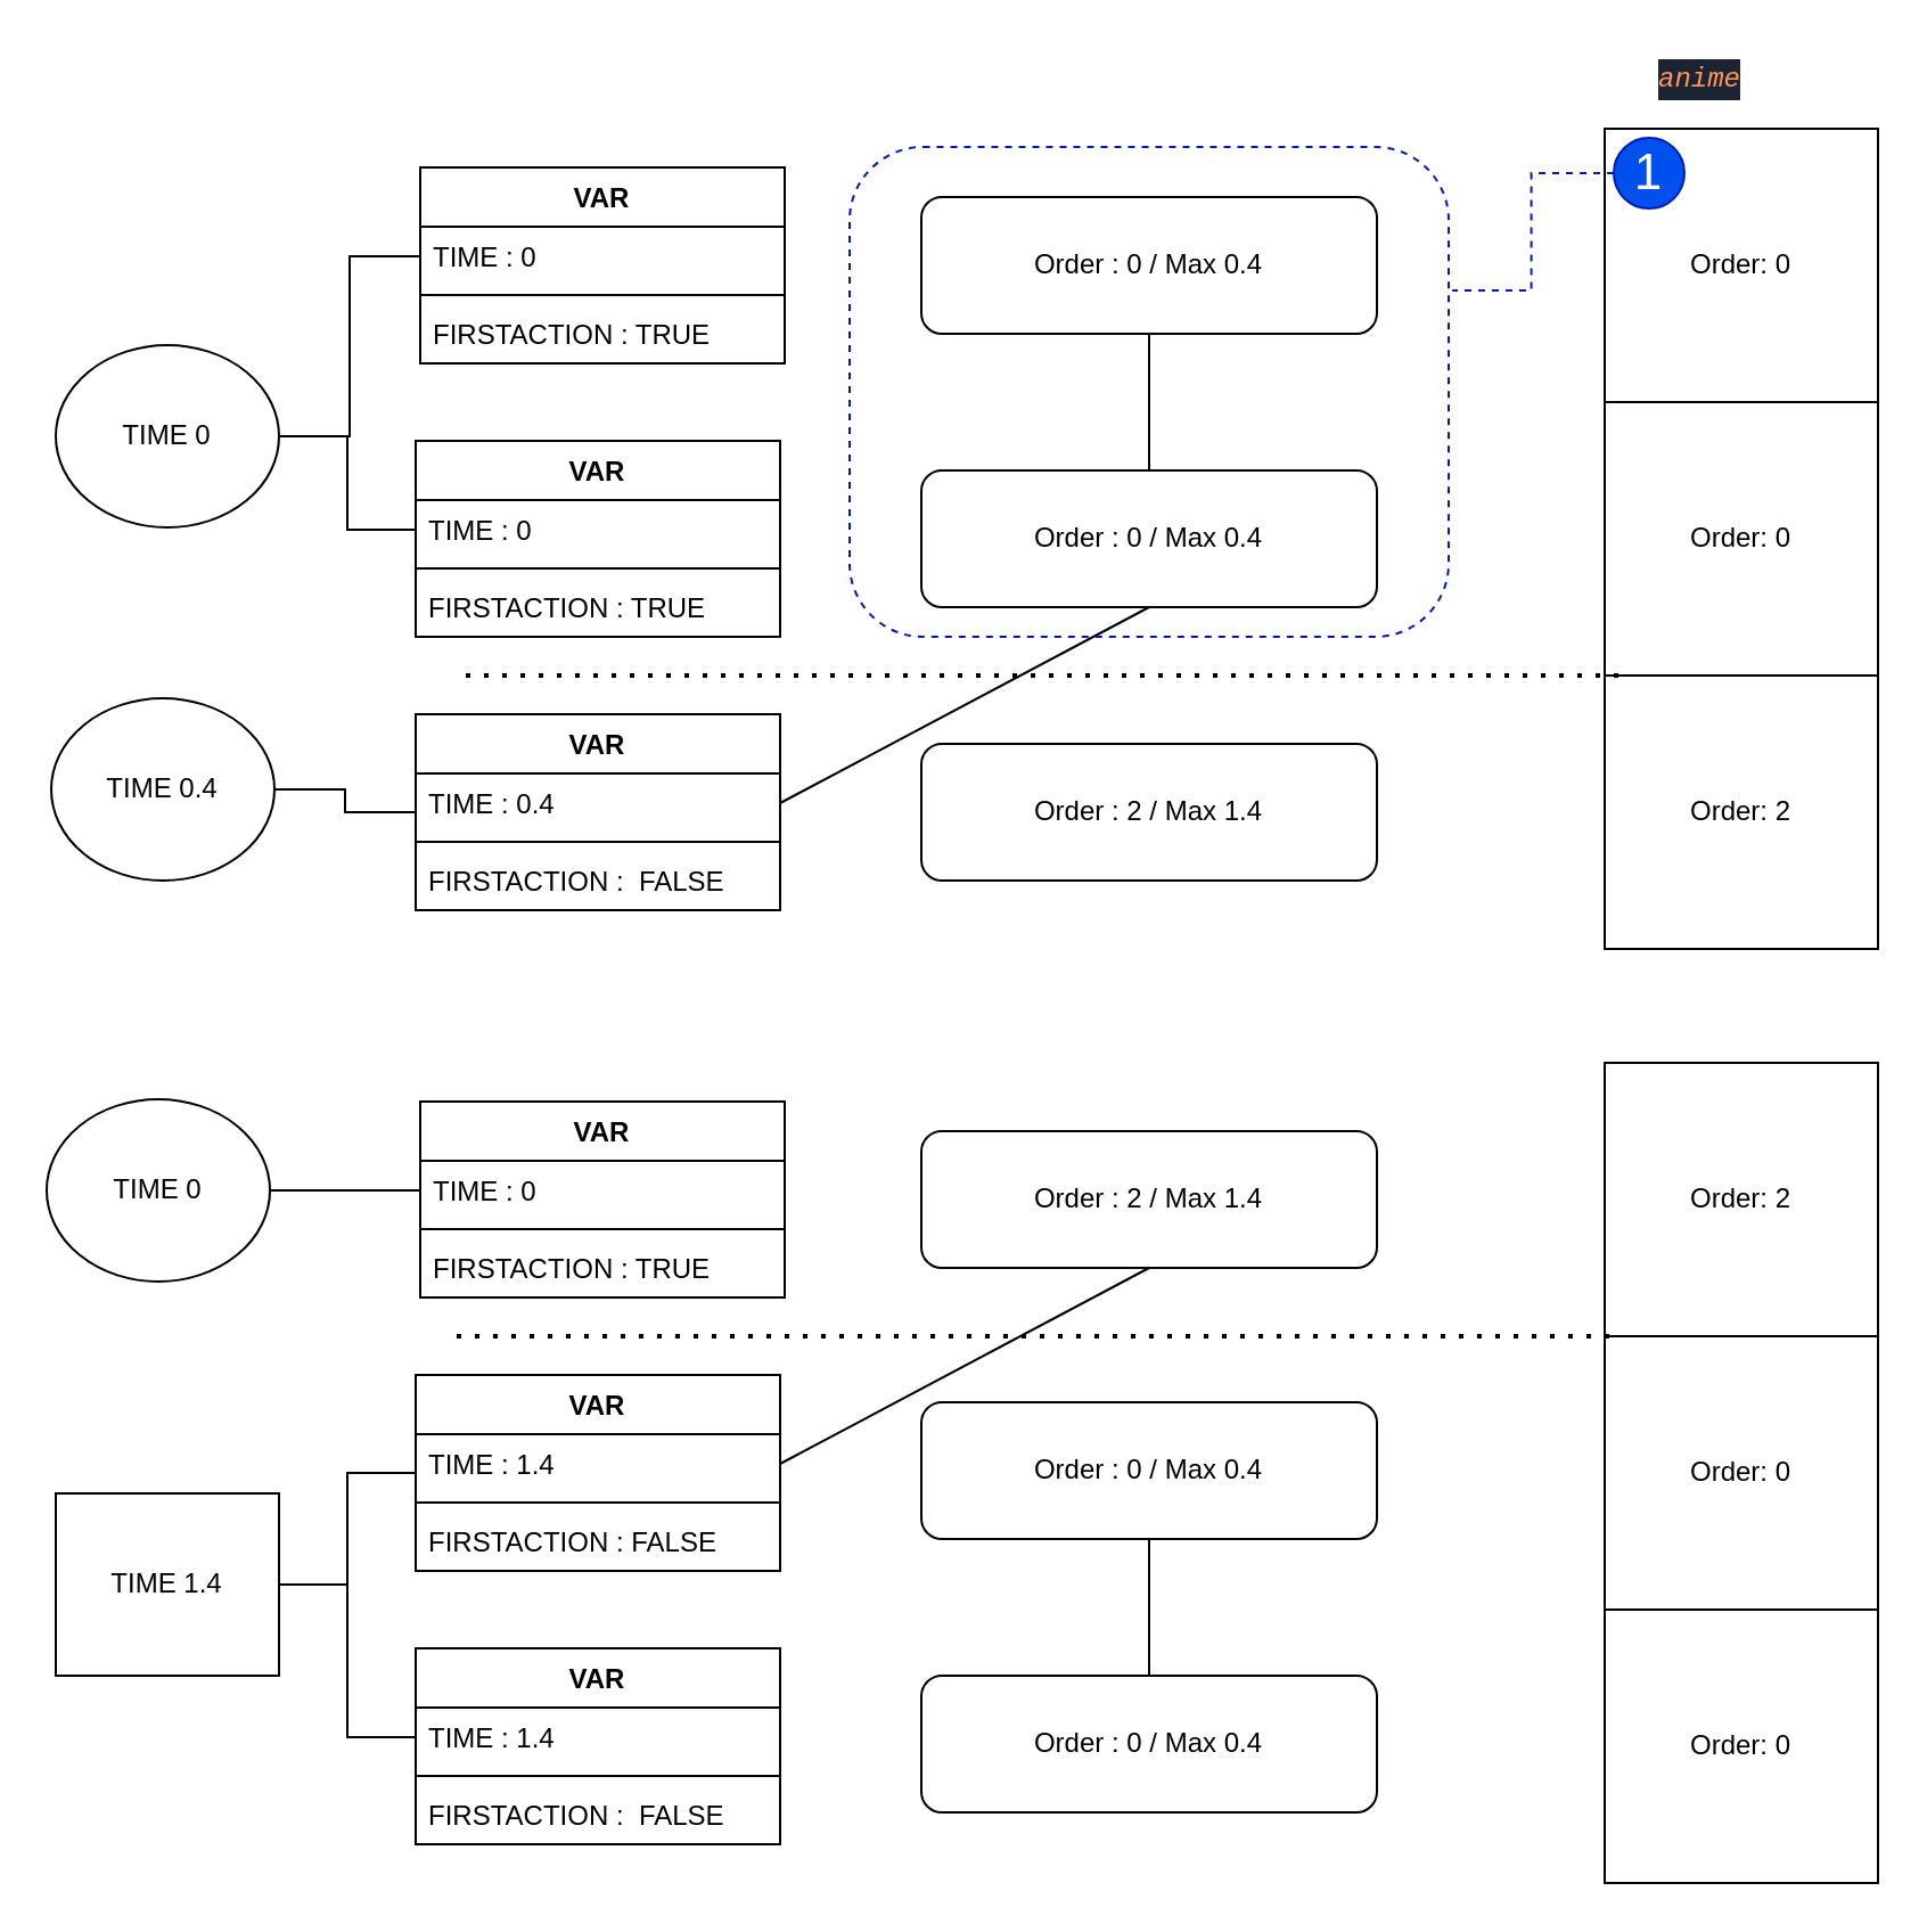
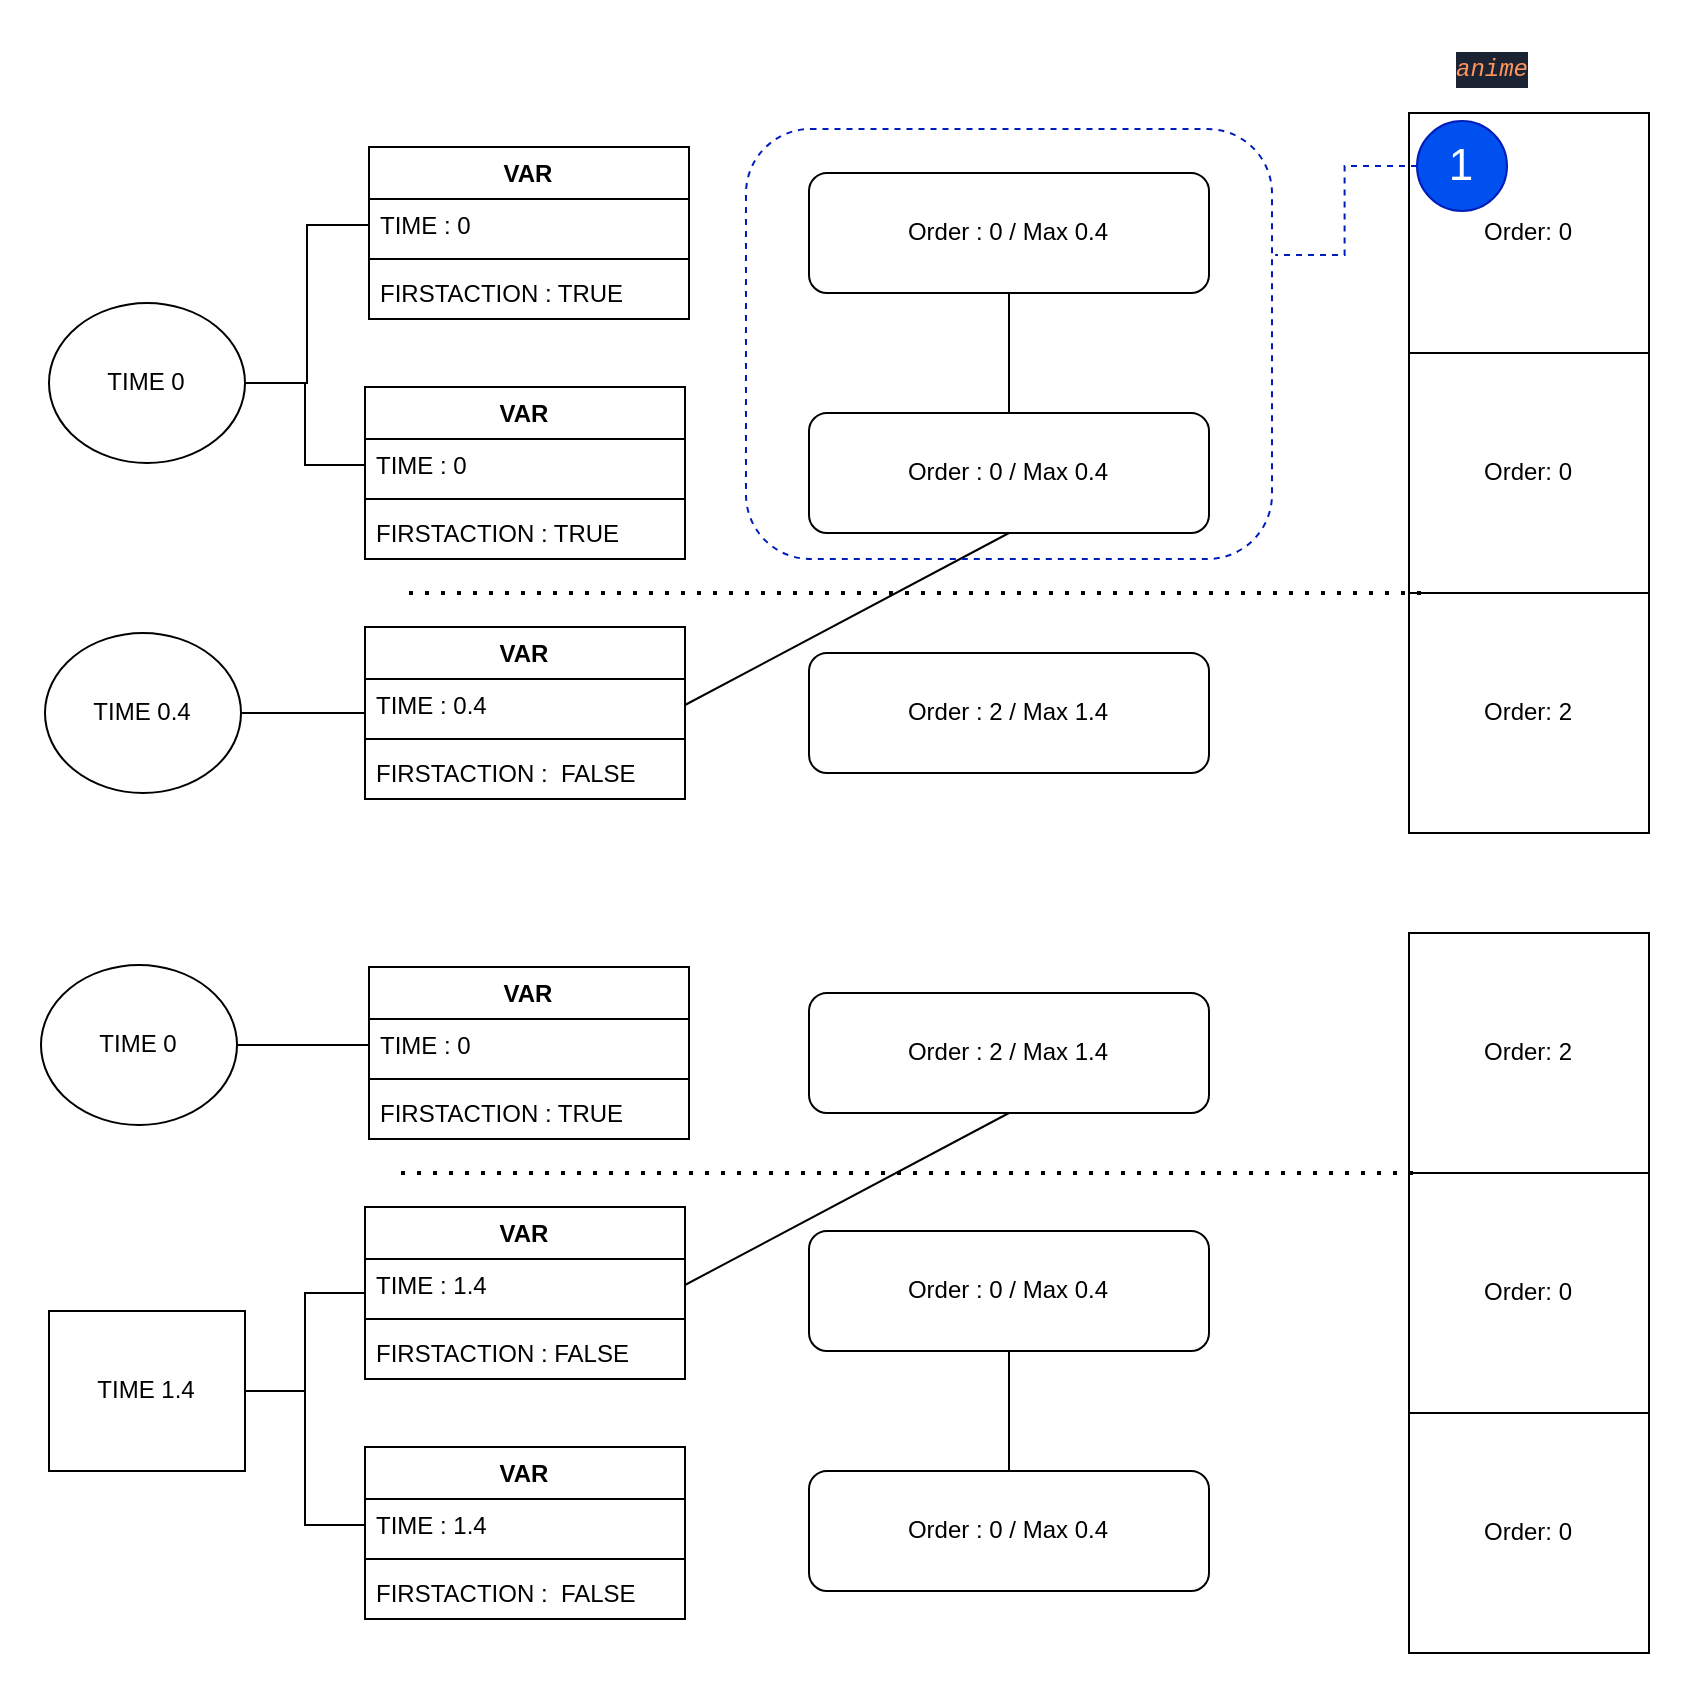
- <mxCell id="56" value="1" style="ellipse;whiteSpace=wrap;html=1;aspect=fixed;fillColor=#0050ef;strokeColor=#001DBC;fontColor=#ffffff;fontSize=22;" vertex="1" parent="1"><mxGeometry x="708" y="60" width="31" height="31" as="geometry" /></mxCell>
+ <mxCell id="56" value="1" style="ellipse;whiteSpace=wrap;html=1;aspect=fixed;fillColor=#0050ef;strokeColor=#001DBC;fontColor=#ffffff;fontSize=22;" vertex="1" parent="1"><mxGeometry x="708" y="60" width="45" height="45" as="geometry" /></mxCell>
- <mxCell id="47" value="TIME 0.4" style="ellipse;whiteSpace=wrap;html=1;" vertex="1" parent="1"><mxGeometry x="22" y="306" width="98" height="80" as="geometry" /></mxCell>
+ <mxCell id="47" value="TIME 0.4" style="ellipse;whiteSpace=wrap;html=1;" vertex="1" parent="1"><mxGeometry x="22" y="316" width="98" height="80" as="geometry" /></mxCell>
